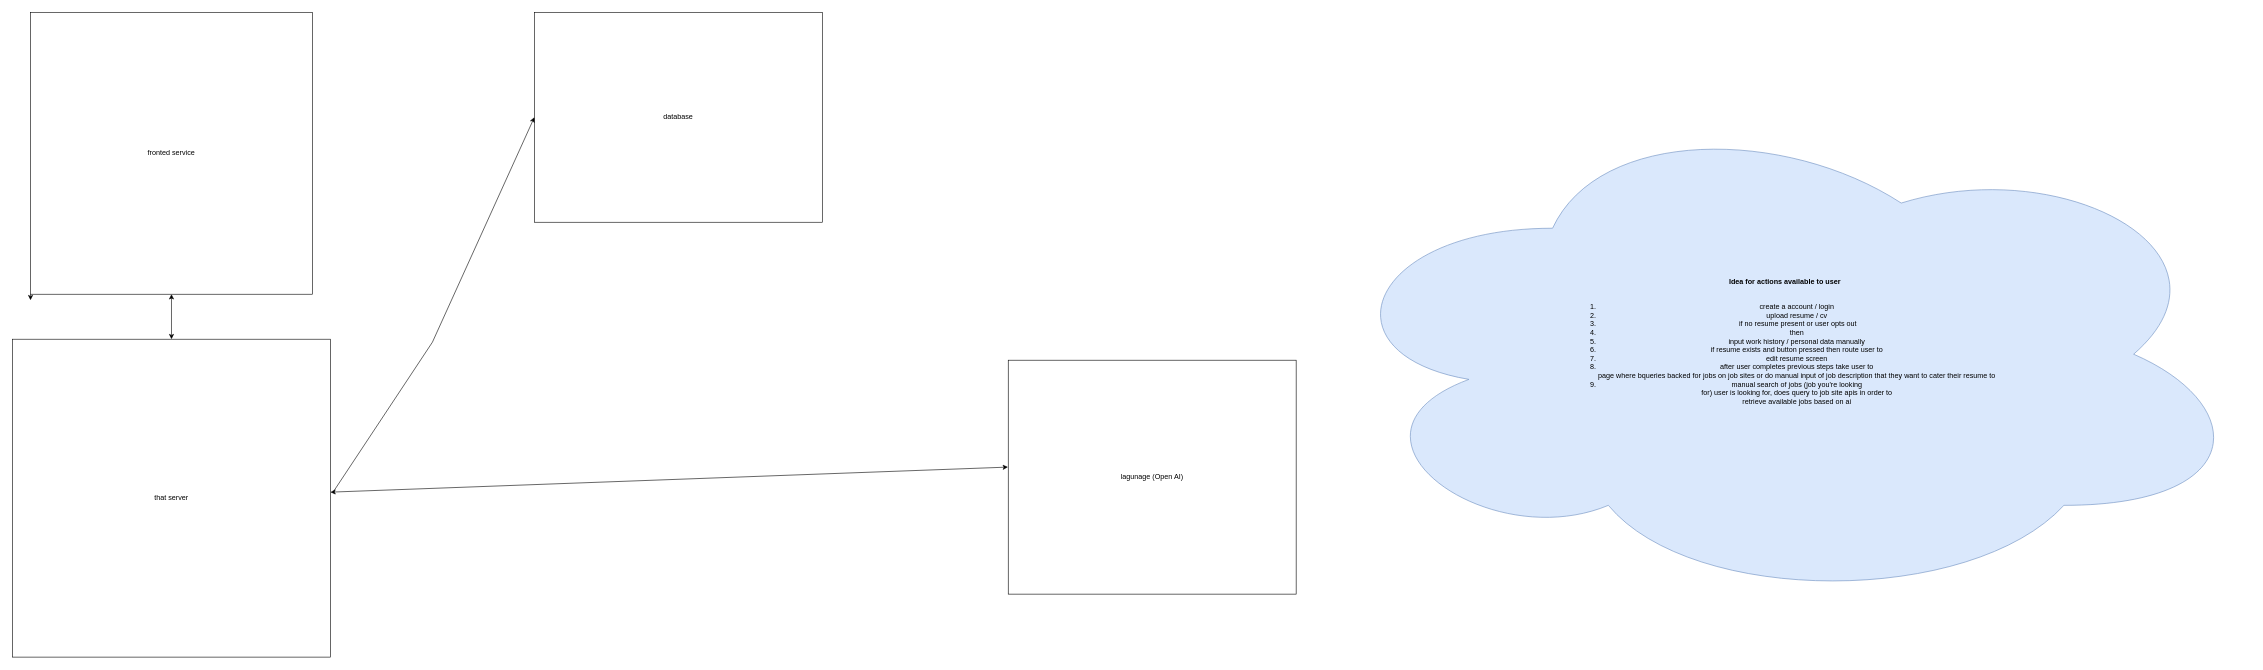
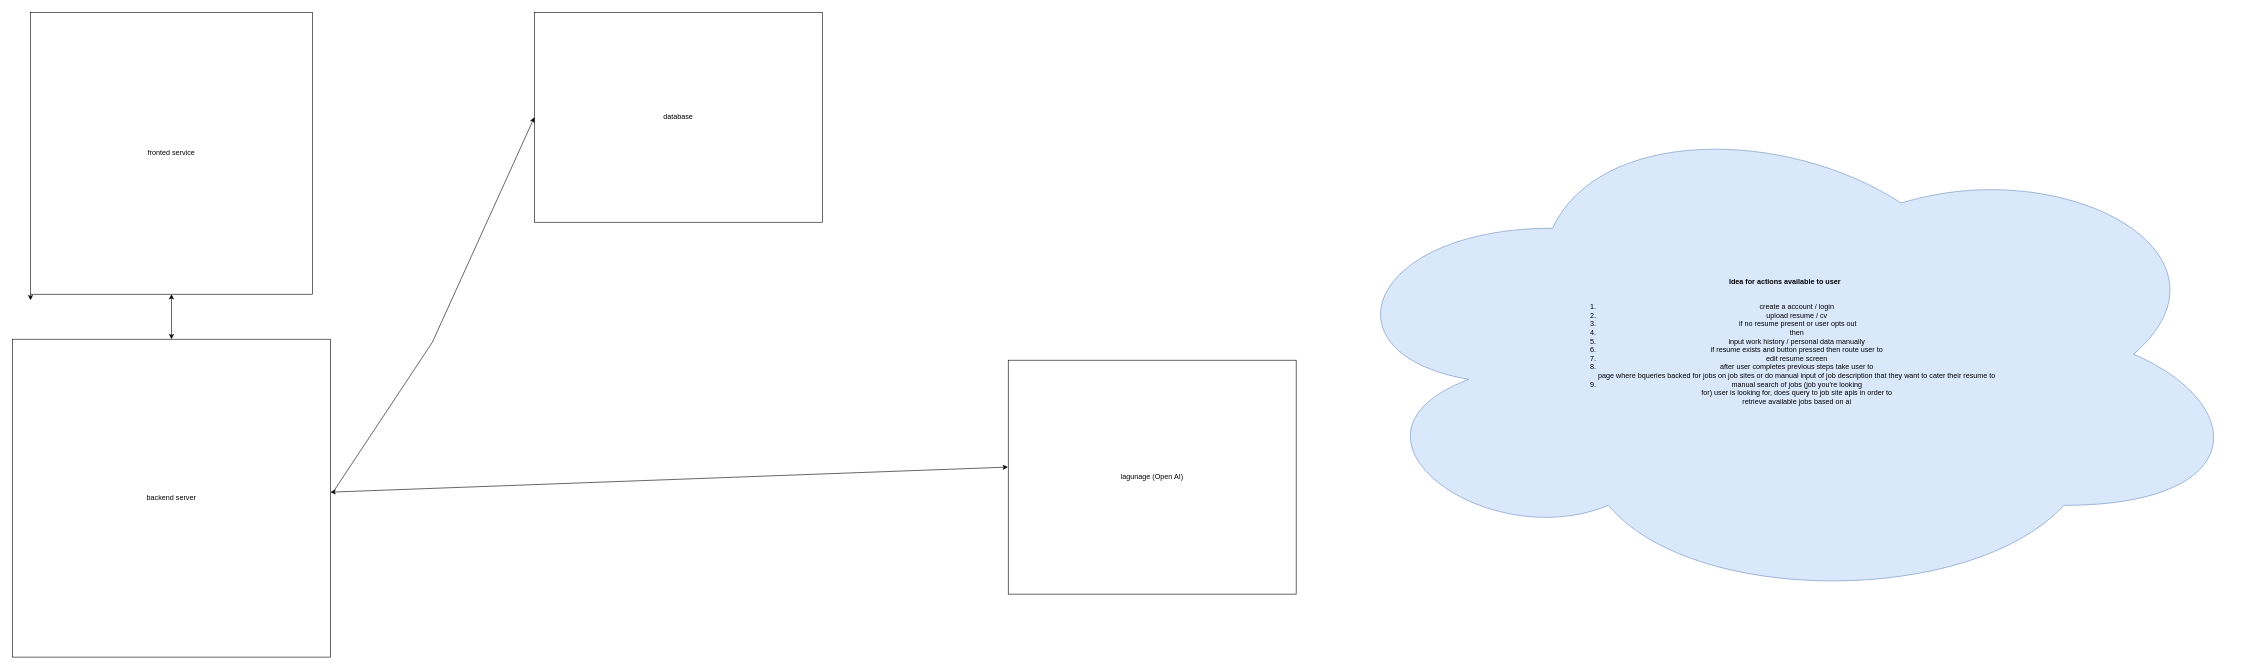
- <mxCell id="4" value="that server" style="whiteSpace=wrap;html=1;aspect=fixed;" vertex="1" parent="1"><mxGeometry x="20" y="565" width="530" height="530" as="geometry" /></mxCell>
+ <mxCell id="4" value="backend server" style="whiteSpace=wrap;html=1;aspect=fixed;" vertex="1" parent="1"><mxGeometry x="20" y="565" width="530" height="530" as="geometry" /></mxCell>
